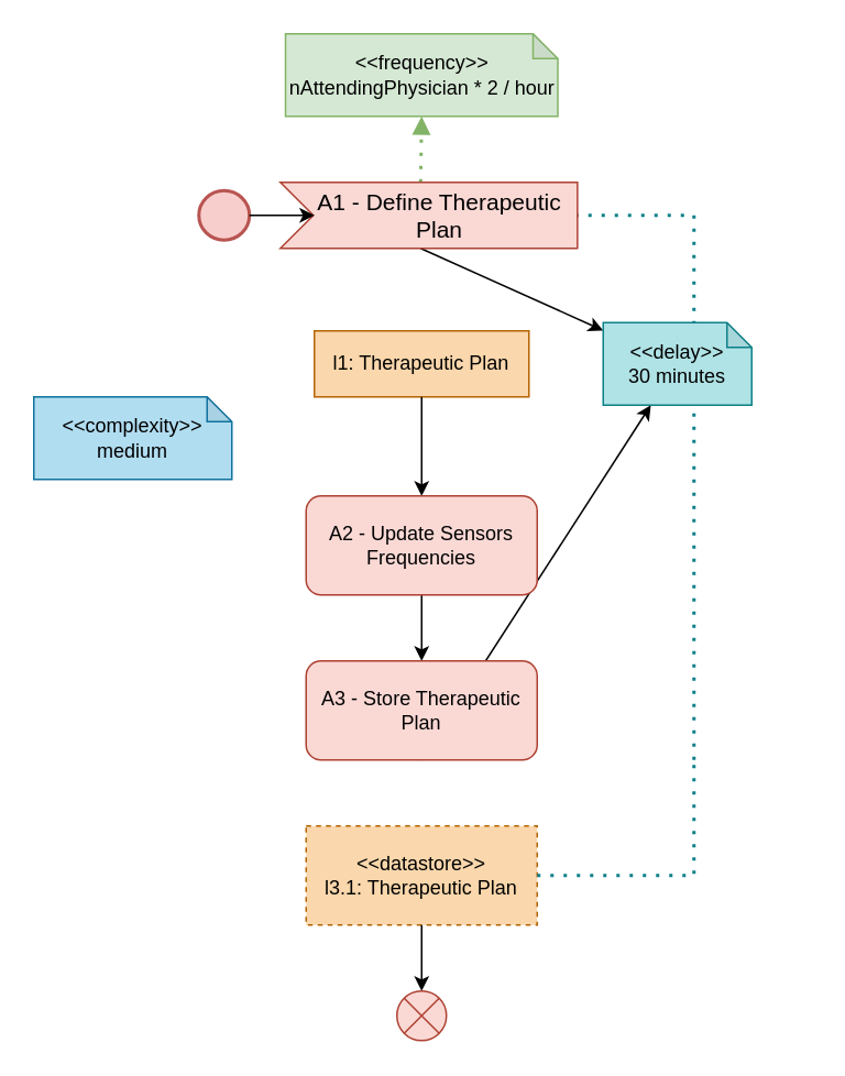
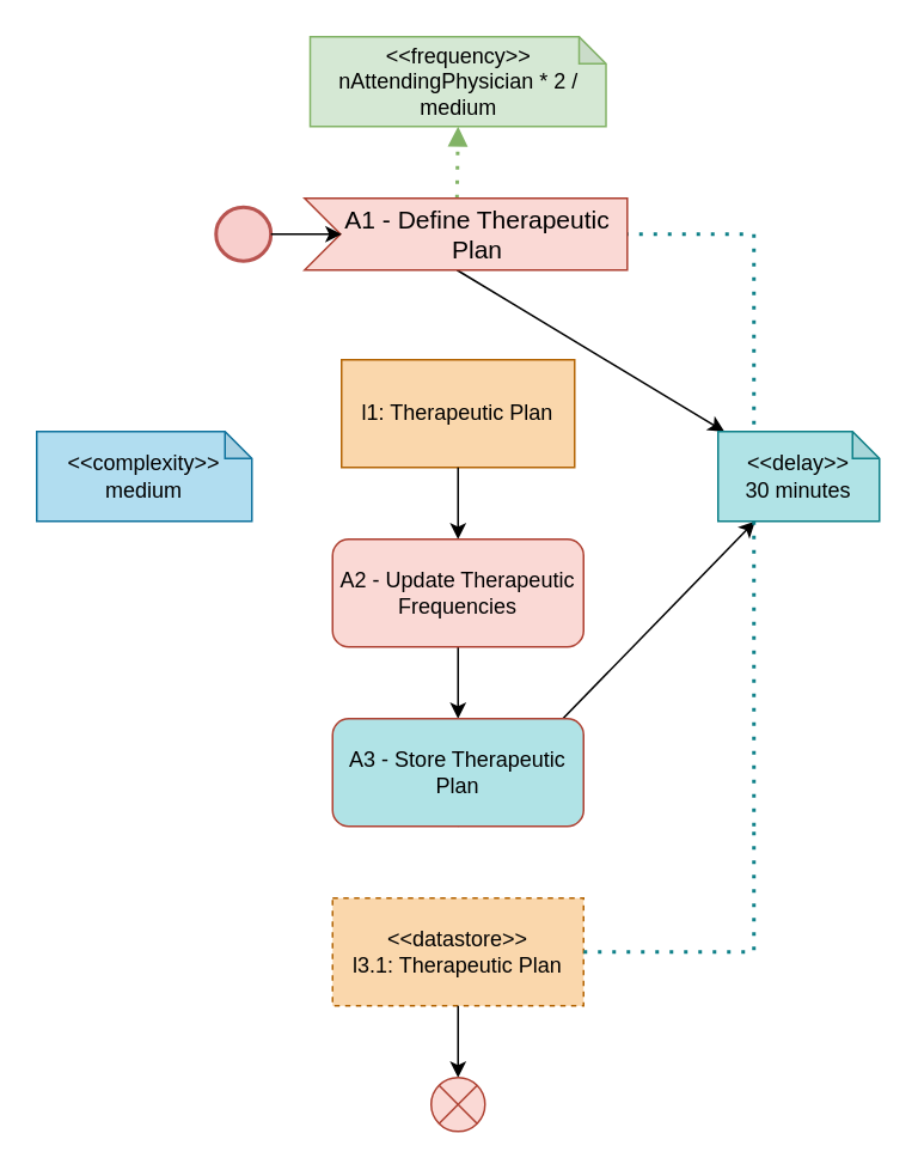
- <mxCell id="13" value="&amp;lt;&amp;lt;frequency&amp;gt;&amp;gt;&lt;br&gt;nAttendingPhysician * 2 / hour" style="shape=note;whiteSpace=wrap;html=1;backgroundOutline=1;darkOpacity=0.05;size=15;fillColor=#d5e8d4;strokeColor=#82b366;" parent="1" vertex="1"><mxGeometry x="172.5" y="20" width="165" height="50" as="geometry" /></mxCell>
+ <mxCell id="13" value="&amp;lt;&amp;lt;frequency&amp;gt;&amp;gt;&lt;br&gt;nAttendingPhysician * 2 / medium" style="shape=note;whiteSpace=wrap;html=1;backgroundOutline=1;darkOpacity=0.05;size=15;fillColor=#d5e8d4;strokeColor=#82b366;" parent="1" vertex="1"><mxGeometry x="172.5" y="20" width="165" height="50" as="geometry" /></mxCell>
- <mxCell id="2" value="l1: Therapeutic Plan" style="rounded=0;whiteSpace=wrap;html=1;fillColor=#fad7ac;strokeColor=#b46504;" parent="1" vertex="1"><mxGeometry x="190" y="200" width="130" height="40" as="geometry" /></mxCell>
+ <mxCell id="2" value="l1: Therapeutic Plan" style="rounded=0;whiteSpace=wrap;html=1;fillColor=#fad7ac;strokeColor=#b46504;" parent="1" vertex="1"><mxGeometry x="190" y="200" width="130" height="60" as="geometry" /></mxCell>
- <mxCell id="12" value="&amp;lt;&amp;lt;delay&amp;gt;&amp;gt;&lt;br&gt;30 minutes" style="shape=note;whiteSpace=wrap;html=1;backgroundOutline=1;darkOpacity=0.05;size=15;fillColor=#b0e3e6;strokeColor=#0e8088;" parent="1" vertex="1"><mxGeometry x="365" y="195" width="90" height="50" as="geometry" /></mxCell>
+ <mxCell id="12" value="&amp;lt;&amp;lt;delay&amp;gt;&amp;gt;&lt;br&gt;30 minutes" style="shape=note;whiteSpace=wrap;html=1;backgroundOutline=1;darkOpacity=0.05;size=15;fillColor=#b0e3e6;strokeColor=#0e8088;" parent="1" vertex="1"><mxGeometry x="400" y="240" width="90" height="50" as="geometry" /></mxCell>
- <mxCell id="18" value="A2 - Update Sensors Frequencies" style="rounded=1;whiteSpace=wrap;html=1;fillColor=#fad9d5;strokeColor=#ae4132;" parent="1" vertex="1"><mxGeometry x="185" y="300" width="140" height="60" as="geometry" /></mxCell>
+ <mxCell id="18" value="A2 - Update Therapeutic Frequencies" style="rounded=1;whiteSpace=wrap;html=1;fillColor=#fad9d5;strokeColor=#ae4132;" parent="1" vertex="1"><mxGeometry x="185" y="300" width="140" height="60" as="geometry" /></mxCell>
- <mxCell id="16" value="A3 - Store Therapeutic Plan" style="rounded=1;whiteSpace=wrap;html=1;fillColor=#fad9d5;strokeColor=#ae4132;" parent="1" vertex="1"><mxGeometry x="185" y="400" width="140" height="60" as="geometry" /></mxCell>
+ <mxCell id="16" value="A3 - Store Therapeutic Plan" style="rounded=1;whiteSpace=wrap;html=1;fillColor=#b0e3e6;strokeColor=#ae4132;" parent="1" vertex="1"><mxGeometry x="185" y="400" width="140" height="60" as="geometry" /></mxCell>
